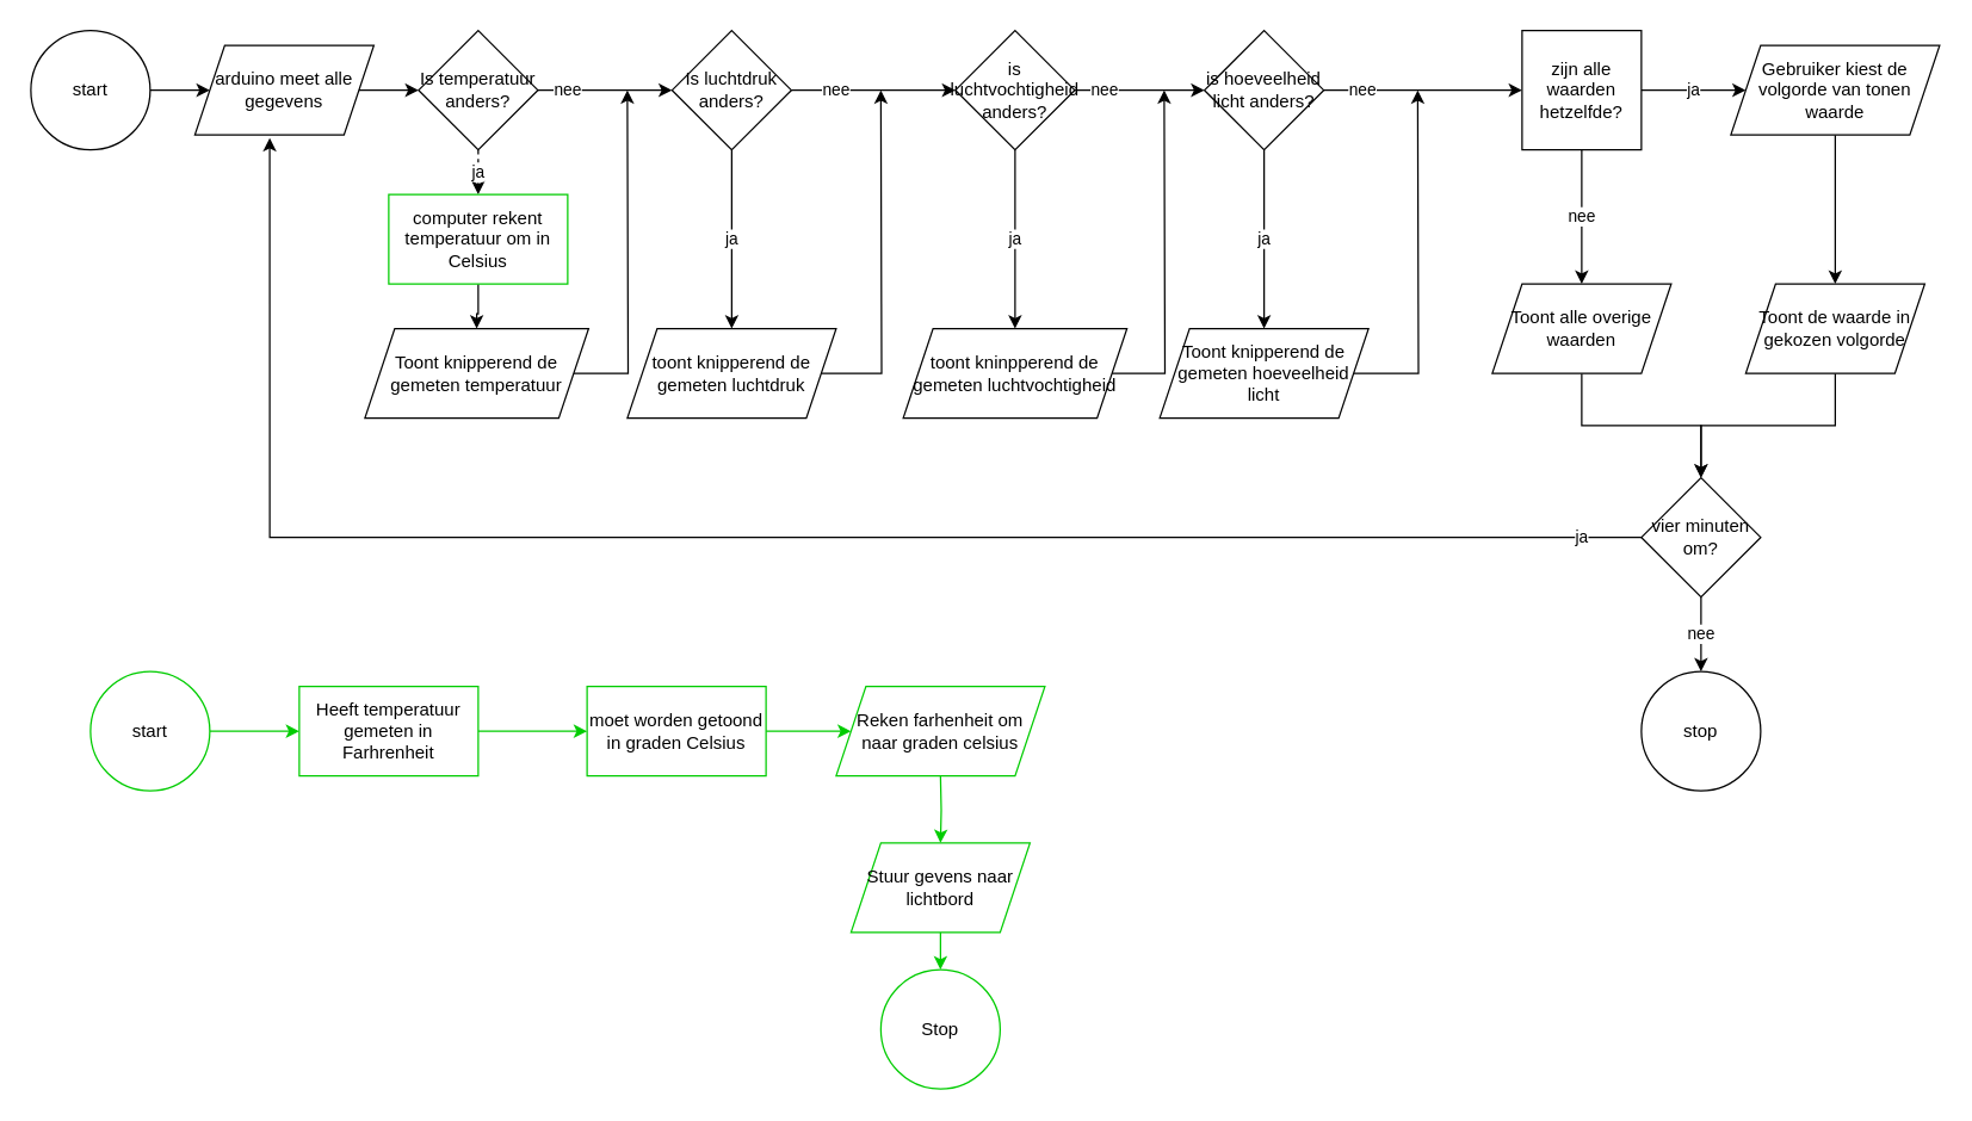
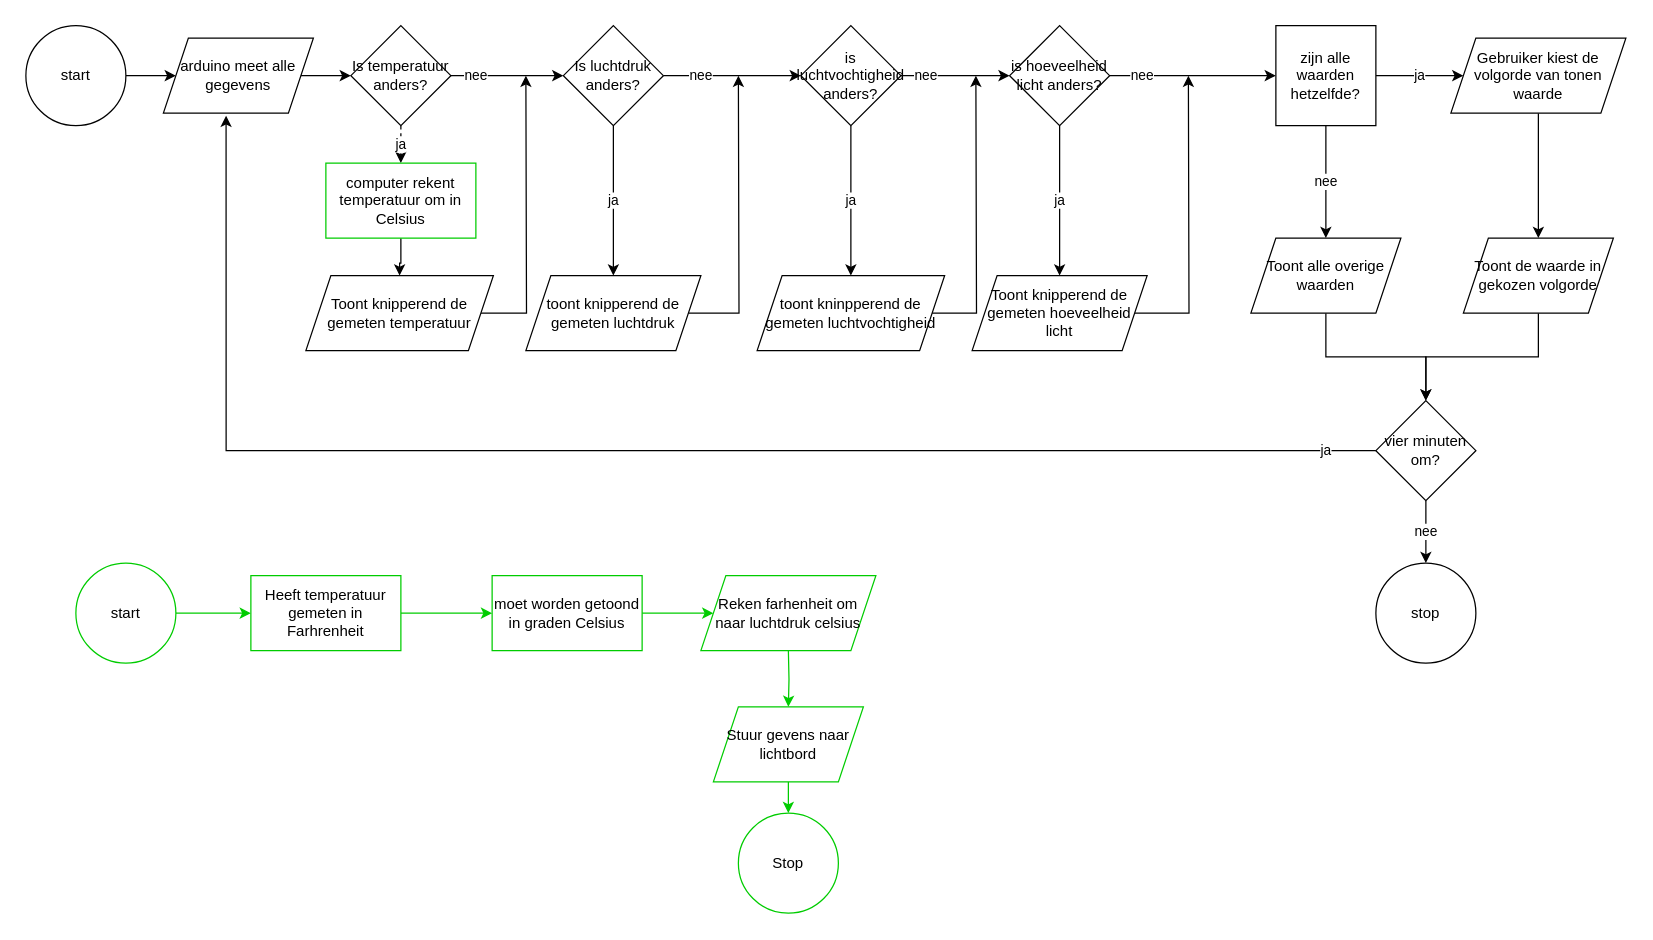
- <mxCell id="50" value="Reken farhenheit om naar graden celsius" style="shape=parallelogram;perimeter=parallelogramPerimeter;whiteSpace=wrap;html=1;fixedSize=1;strokeColor=#00CC00;" vertex="1" parent="1"><mxGeometry x="560" y="460" width="140" height="60" as="geometry" /></mxCell>
+ <mxCell id="50" value="Reken farhenheit om naar luchtdruk celsius" style="shape=parallelogram;perimeter=parallelogramPerimeter;whiteSpace=wrap;html=1;fixedSize=1;strokeColor=#00CC00;" vertex="1" parent="1"><mxGeometry x="560" y="460" width="140" height="60" as="geometry" /></mxCell>
